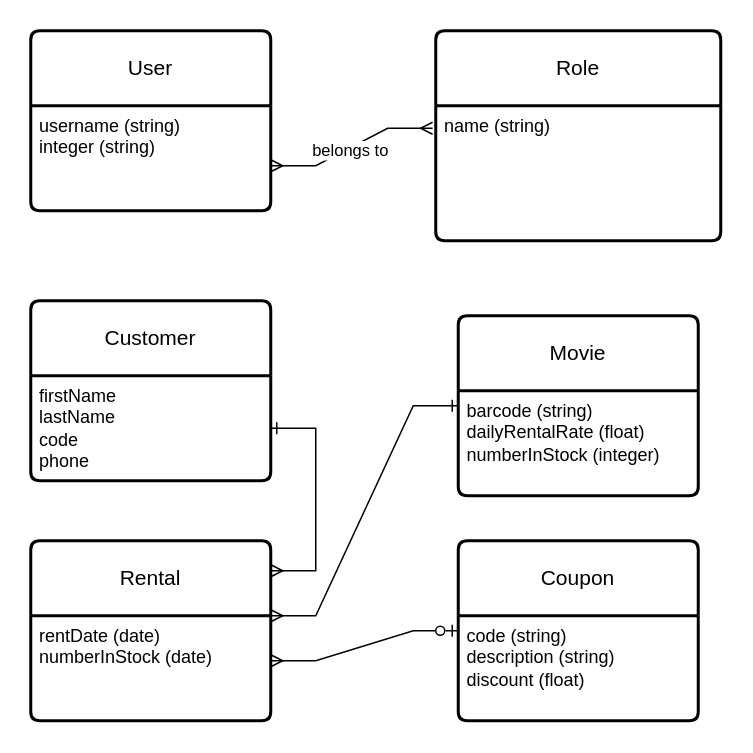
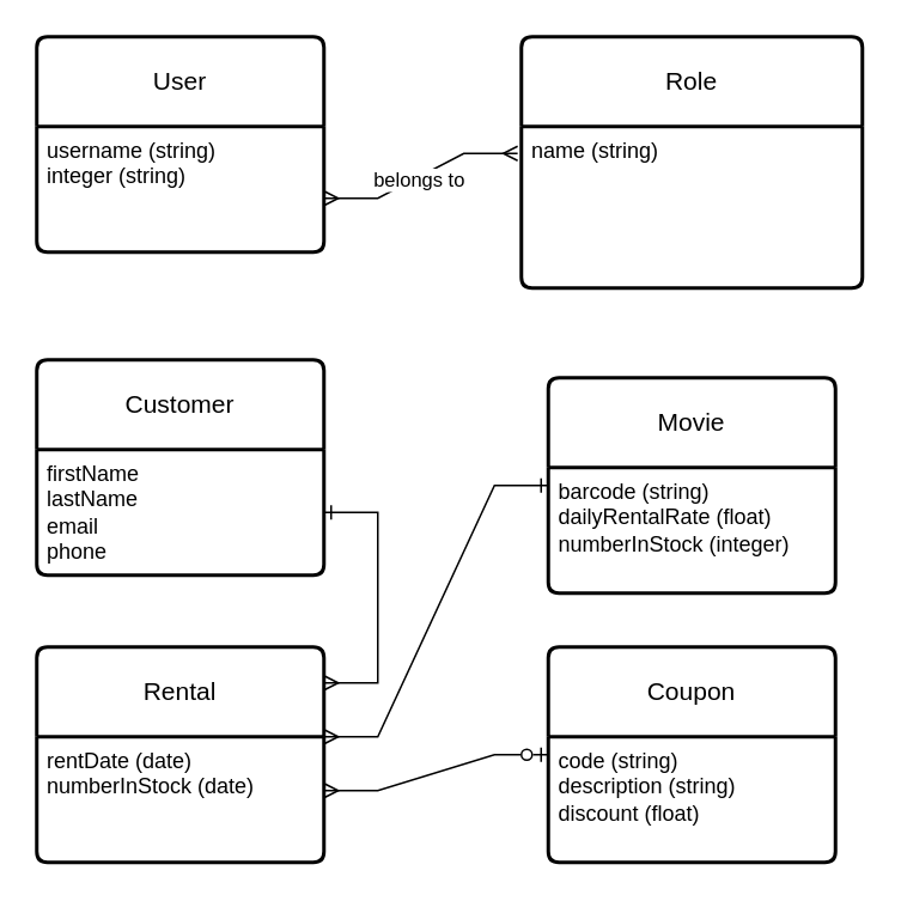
- <mxCell id="7" value="&lt;div&gt;firstName&lt;/div&gt;&lt;div&gt;lastName&lt;/div&gt;&lt;div&gt;code&lt;/div&gt;&lt;div&gt;phone&lt;/div&gt;" style="align=left;strokeColor=none;fillColor=none;spacingLeft=4;spacingRight=4;fontSize=12;verticalAlign=top;resizable=0;rotatable=0;part=1;html=1;whiteSpace=wrap;" vertex="1" parent="6"><mxGeometry y="50" width="160" height="70" as="geometry" /></mxCell>
+ <mxCell id="7" value="&lt;div&gt;firstName&lt;/div&gt;&lt;div&gt;lastName&lt;/div&gt;&lt;div&gt;email&lt;/div&gt;&lt;div&gt;phone&lt;/div&gt;" style="align=left;strokeColor=none;fillColor=none;spacingLeft=4;spacingRight=4;fontSize=12;verticalAlign=top;resizable=0;rotatable=0;part=1;html=1;whiteSpace=wrap;" vertex="1" parent="6"><mxGeometry y="50" width="160" height="70" as="geometry" /></mxCell>
